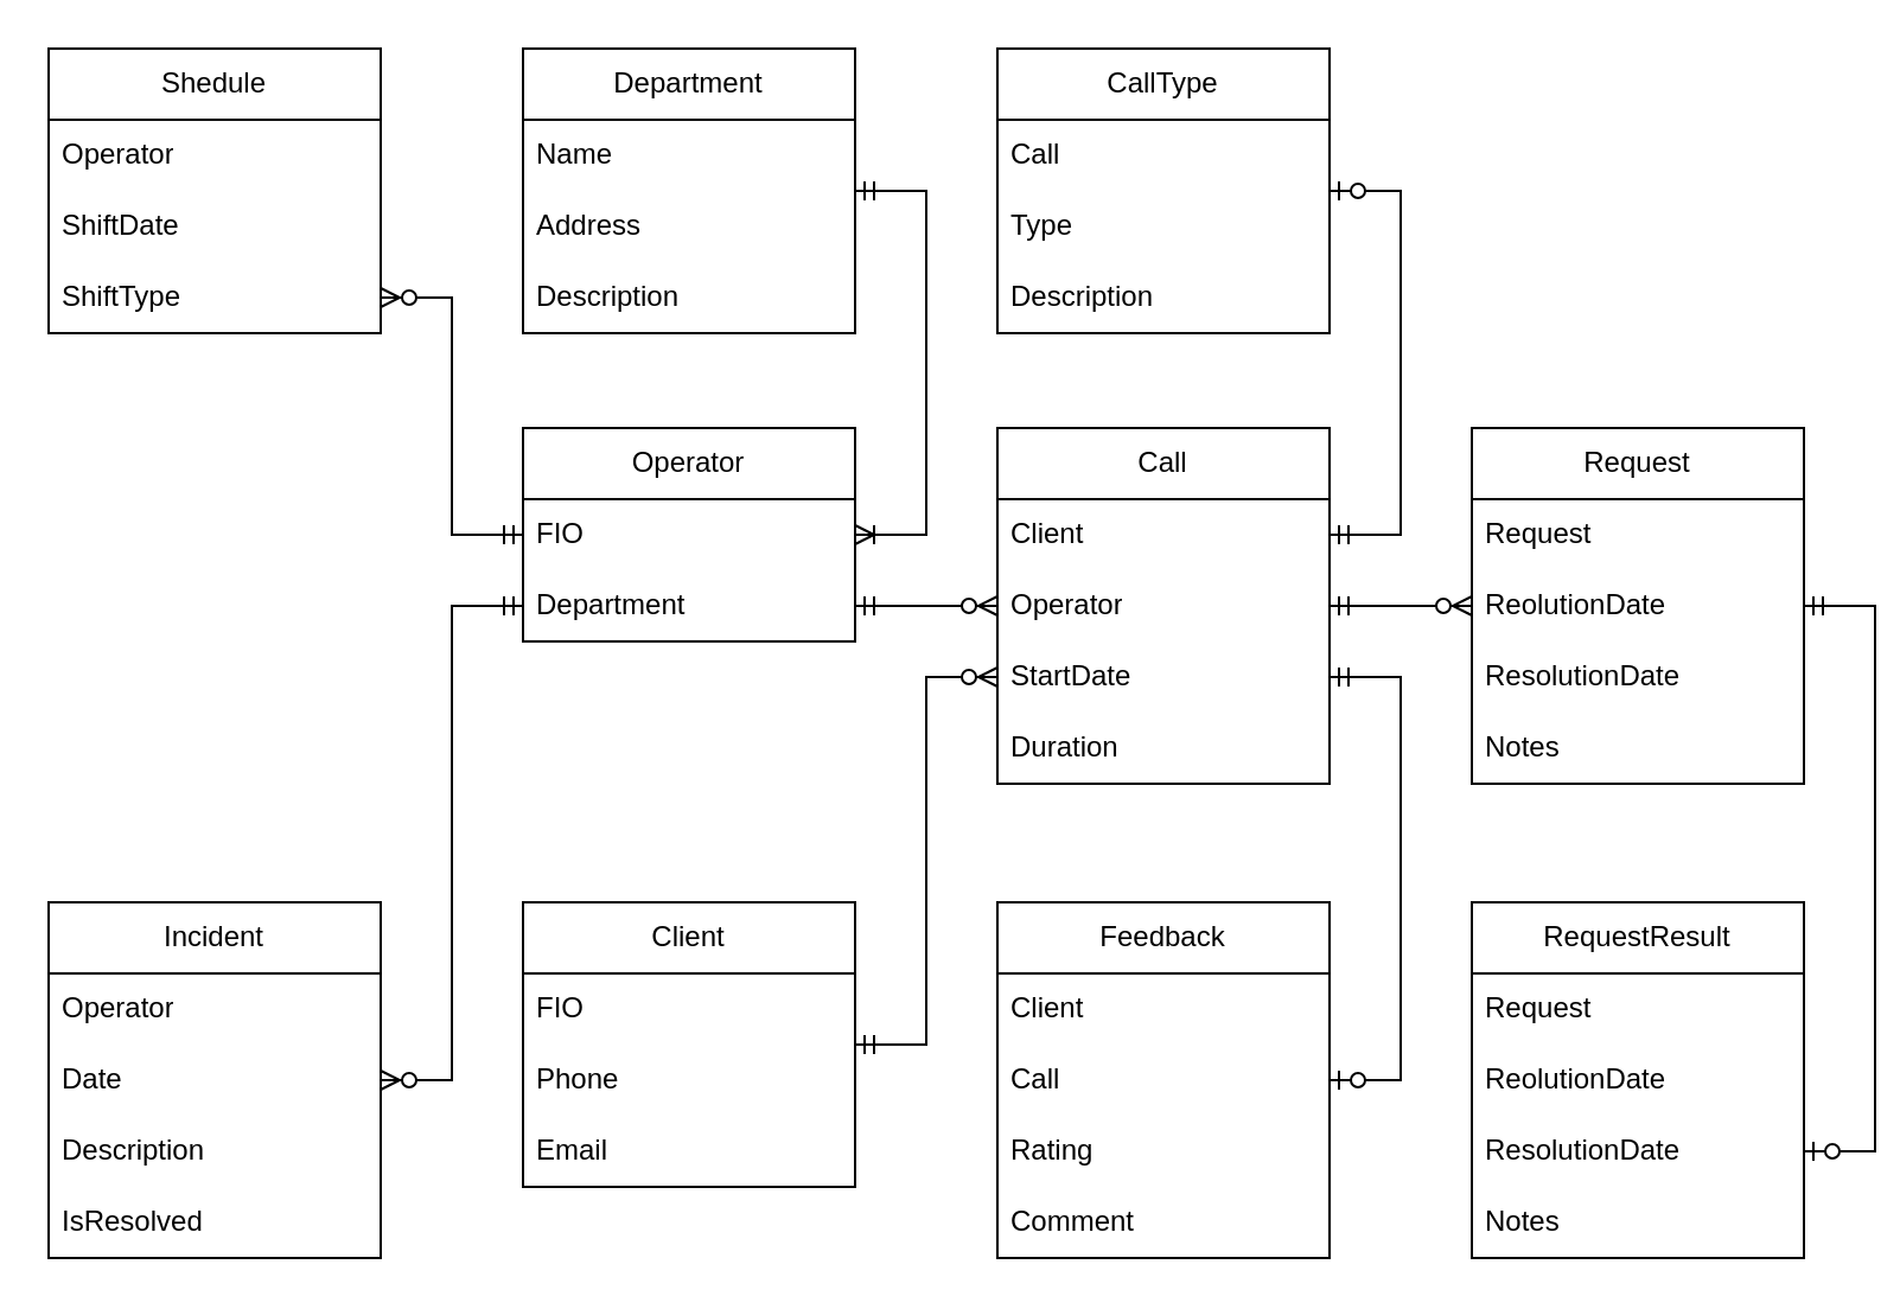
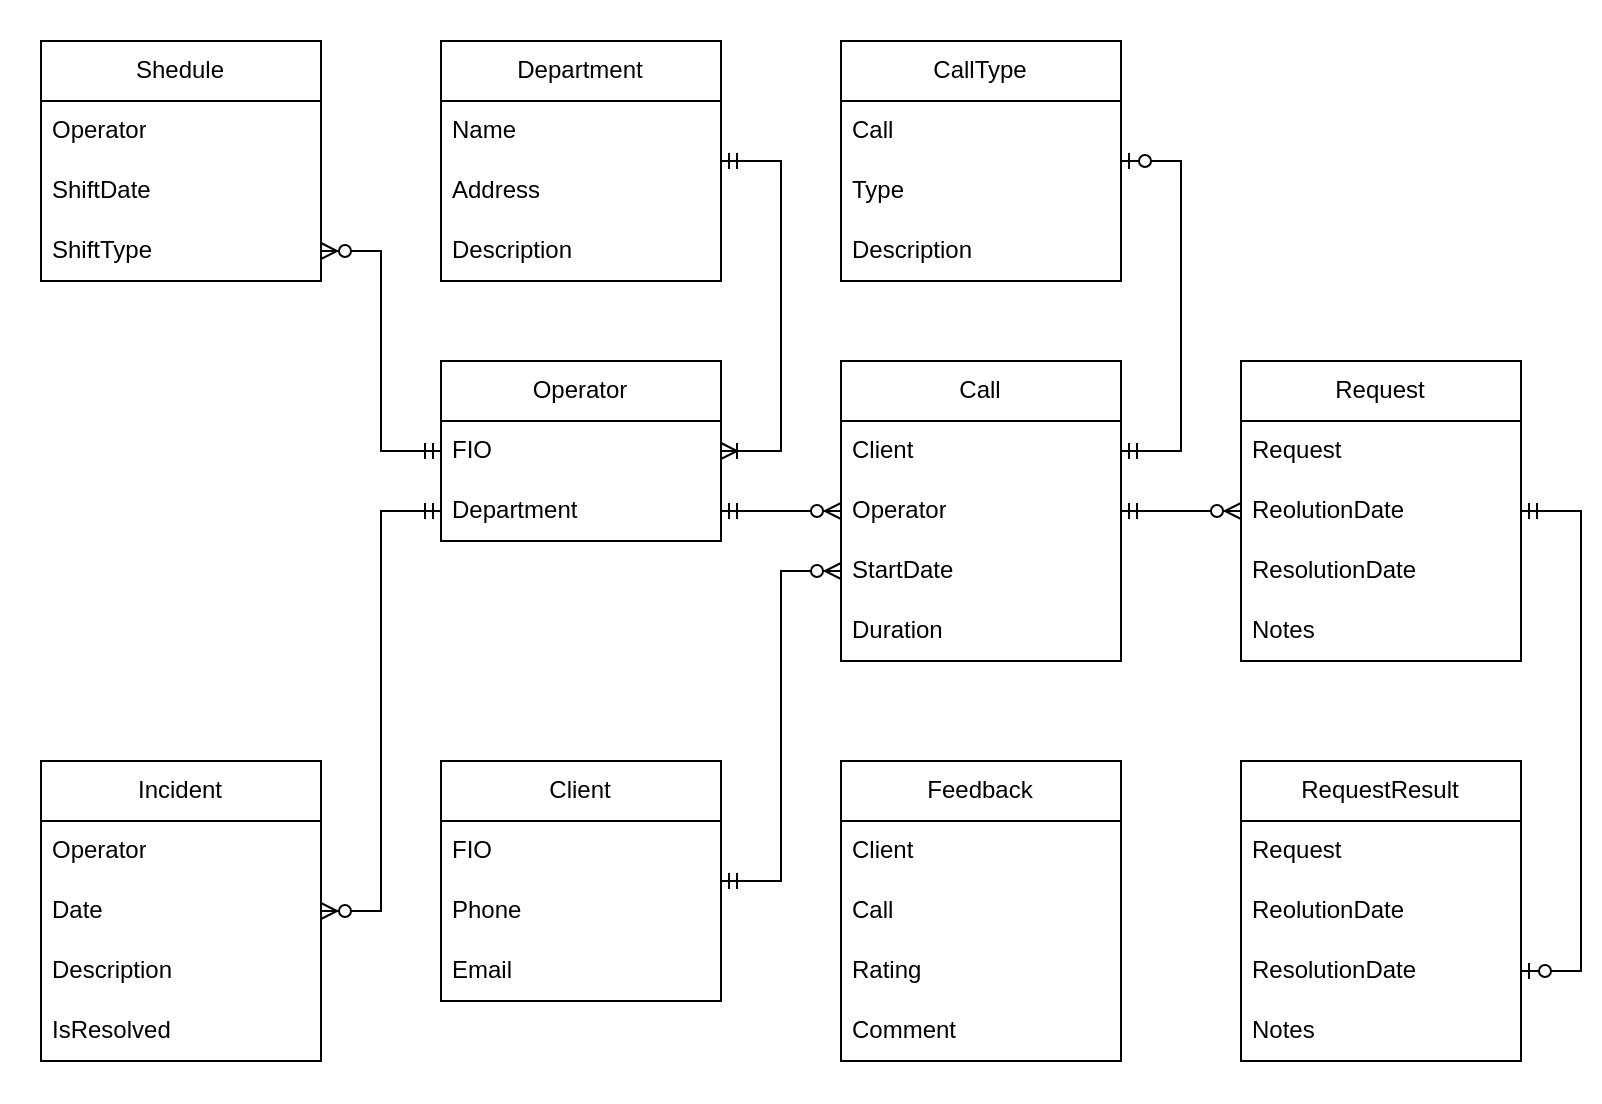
- <mxCell id="51" value="" style="edgeStyle=entityRelationEdgeStyle;fontSize=12;html=1;endArrow=ERzeroToOne;startArrow=ERmandOne;rounded=0;" edge="1" parent="1" source="21" target="31"><mxGeometry width="100" height="100" relative="1" as="geometry"><mxPoint x="615" y="360" as="sourcePoint" /><mxPoint x="670" y="300" as="targetPoint" /></mxGeometry></mxCell>
